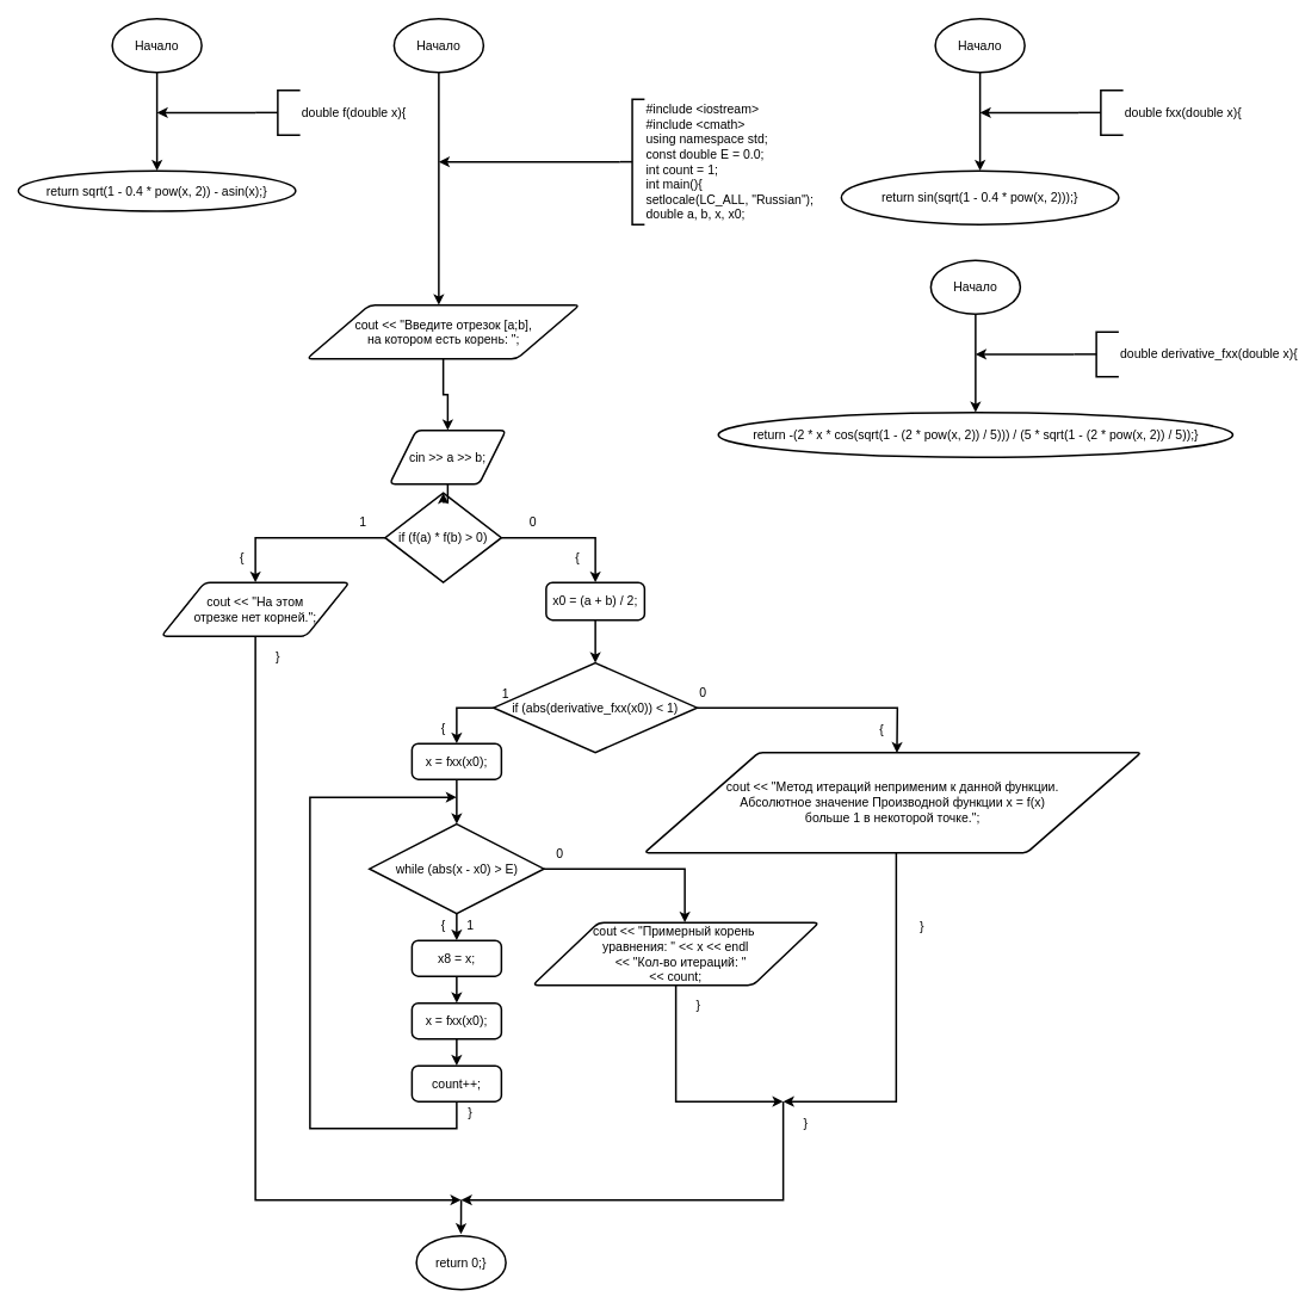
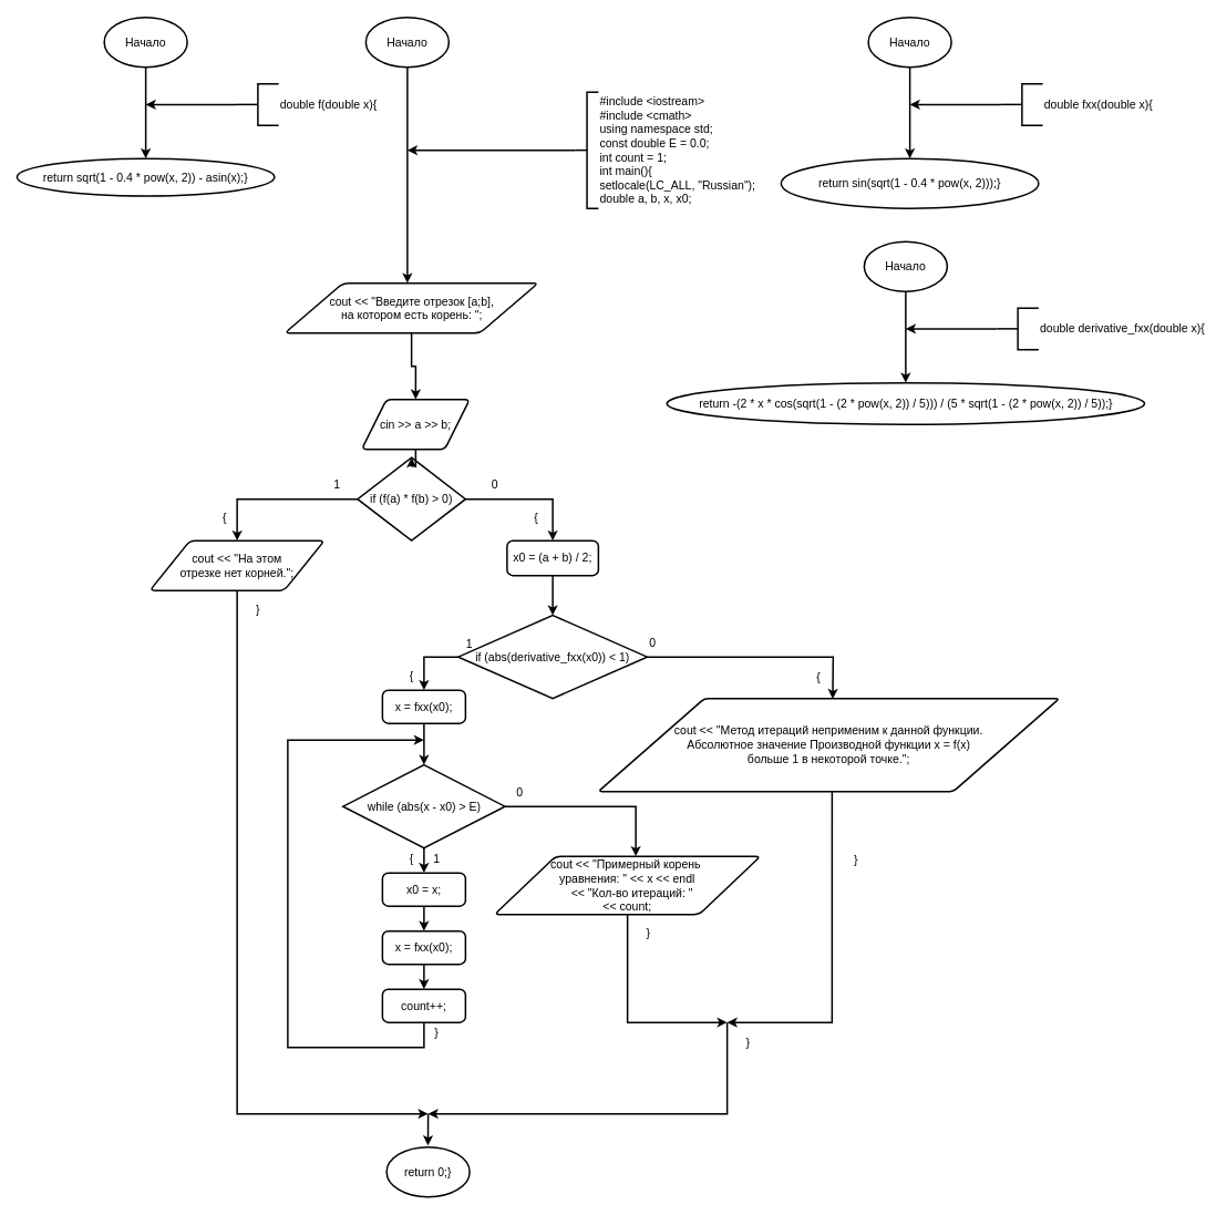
- <mxCell id="30" value="x8 = x;" style="rounded=1;whiteSpace=wrap;html=1;absoluteArcSize=1;arcSize=14;strokeWidth=2;hachureGap=4;strokeColor=default;align=center;verticalAlign=middle;fontFamily=Helvetica;fontSource=https%3A%2F%2Ffonts.googleapis.com%2Fcss%3Ffamily%3DArchitects%2BDaughter;fontSize=14;fontColor=default;fillColor=default;" parent="1" vertex="1"><mxGeometry x="460" y="1050" width="100" height="40" as="geometry" /></mxCell>
+ <mxCell id="30" value="x0 = x;" style="rounded=1;whiteSpace=wrap;html=1;absoluteArcSize=1;arcSize=14;strokeWidth=2;hachureGap=4;strokeColor=default;align=center;verticalAlign=middle;fontFamily=Helvetica;fontSource=https%3A%2F%2Ffonts.googleapis.com%2Fcss%3Ffamily%3DArchitects%2BDaughter;fontSize=14;fontColor=default;fillColor=default;" parent="1" vertex="1"><mxGeometry x="460" y="1050" width="100" height="40" as="geometry" /></mxCell>
